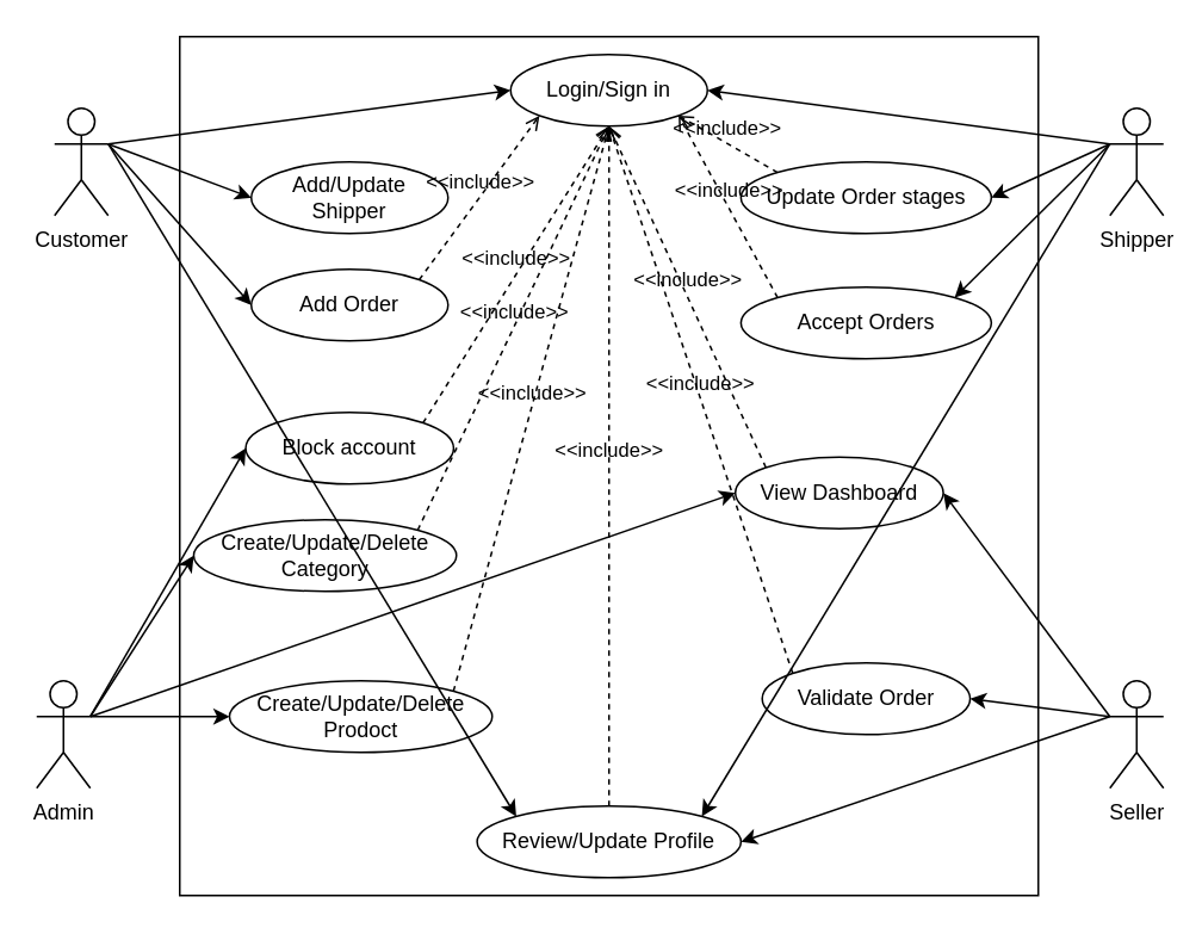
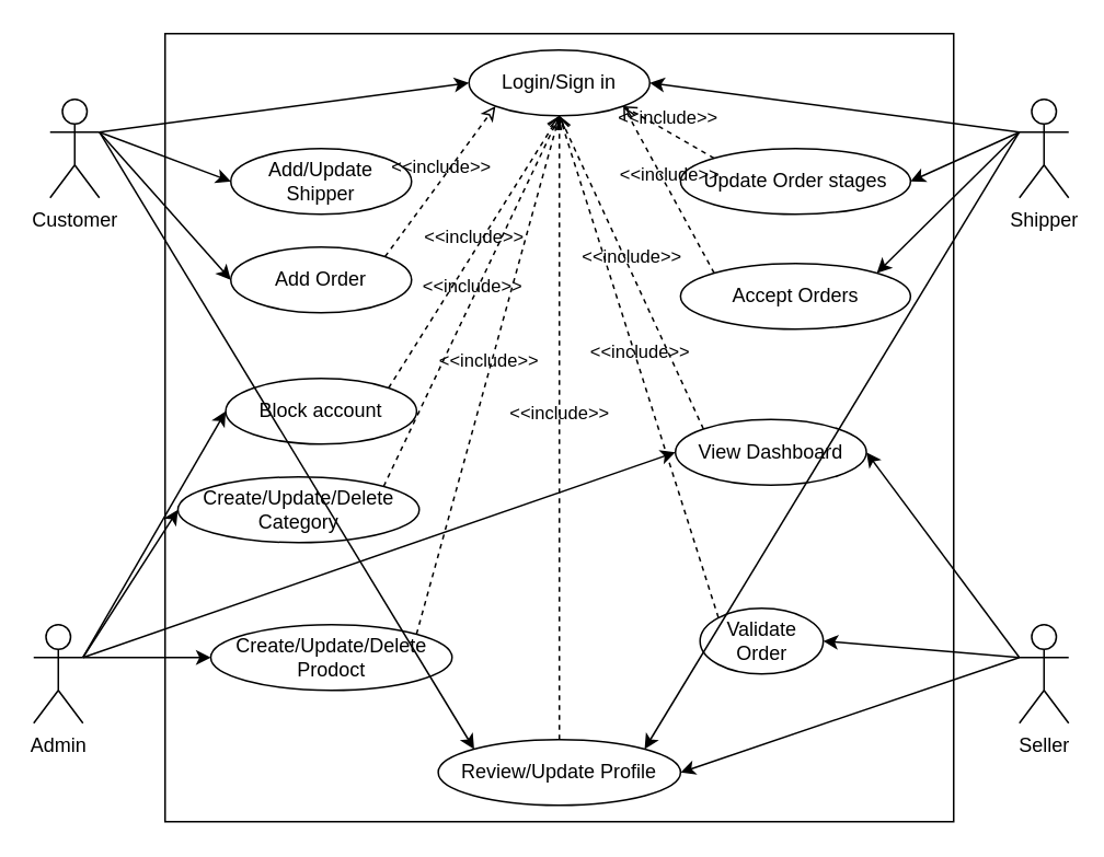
- <mxCell id="14" value="&amp;lt;&amp;lt;include&amp;gt;&amp;gt;" style="html=1;verticalAlign=bottom;labelBackgroundColor=none;endArrow=open;endFill=0;dashed=1;exitX=1;exitY=0;exitDx=0;exitDy=0;entryX=0;entryY=1;entryDx=0;entryDy=0;" parent="1" source="8" target="5" edge="1"><mxGeometry width="160" relative="1" as="geometry"><mxPoint x="50" y="640" as="sourcePoint" /><mxPoint x="210" y="640" as="targetPoint" /></mxGeometry></mxCell>
+ <mxCell id="14" value="&amp;lt;&amp;lt;include&amp;gt;&amp;gt;" style="html=1;verticalAlign=bottom;labelBackgroundColor=none;endArrow=classic;endFill=0;dashed=1;exitX=1;exitY=0;exitDx=0;exitDy=0;entryX=0;entryY=1;entryDx=0;entryDy=0;" parent="1" source="8" target="5" edge="1"><mxGeometry width="160" relative="1" as="geometry"><mxPoint x="50" y="640" as="sourcePoint" /><mxPoint x="210" y="640" as="targetPoint" /></mxGeometry></mxCell>
- <mxCell id="18" value="Validate Order" style="ellipse;whiteSpace=wrap;html=1;" parent="1" vertex="1"><mxGeometry x="425.63" y="370" width="116.25" height="40" as="geometry" /></mxCell>
+ <mxCell id="18" value="Validate Order" style="ellipse;whiteSpace=wrap;html=1;" parent="1" vertex="1"><mxGeometry x="425.63" y="370" width="75" height="40" as="geometry" /></mxCell>
